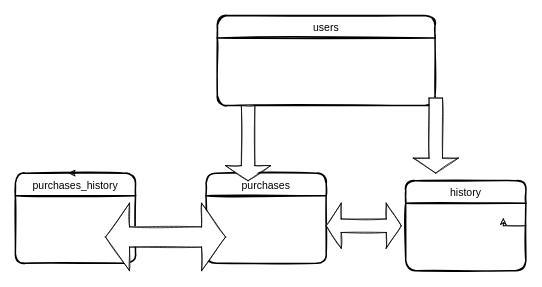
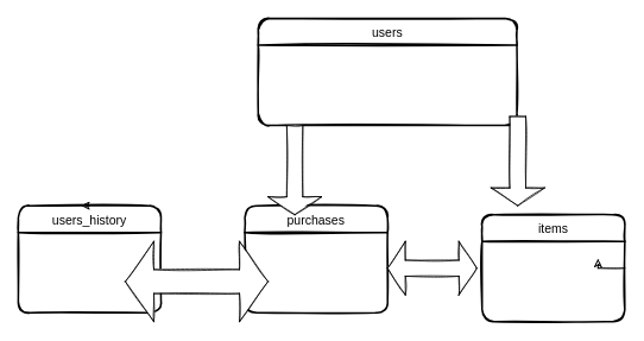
- <mxCell id="3" value="purchases_history" style="swimlane;childLayout=stackLayout;horizontal=1;startSize=30;horizontalStack=0;rounded=1;fontSize=14;fontStyle=0;strokeWidth=2;resizeParent=0;resizeLast=1;shadow=0;dashed=0;align=center;sketch=1;" vertex="1" parent="1"><mxGeometry y="230" width="160" height="120" as="geometry" x="20" /></mxCell>
+ <mxCell id="3" value="users_history" style="swimlane;childLayout=stackLayout;horizontal=1;startSize=30;horizontalStack=0;rounded=1;fontSize=14;fontStyle=0;strokeWidth=2;resizeParent=0;resizeLast=1;shadow=0;dashed=0;align=center;sketch=1;" vertex="1" parent="1"><mxGeometry y="230" width="160" height="120" as="geometry" x="20" /></mxCell>
- <mxCell id="5" value="history" style="swimlane;childLayout=stackLayout;horizontal=1;startSize=30;horizontalStack=0;rounded=1;fontSize=14;fontStyle=0;strokeWidth=2;resizeParent=0;resizeLast=1;shadow=0;dashed=0;align=center;sketch=1;" vertex="1" parent="1"><mxGeometry x="540" y="240" width="160" height="120" as="geometry" /></mxCell>
+ <mxCell id="5" value="items" style="swimlane;childLayout=stackLayout;horizontal=1;startSize=30;horizontalStack=0;rounded=1;fontSize=14;fontStyle=0;strokeWidth=2;resizeParent=0;resizeLast=1;shadow=0;dashed=0;align=center;sketch=1;" vertex="1" parent="1"><mxGeometry x="540" y="240" width="160" height="120" as="geometry" /></mxCell>
